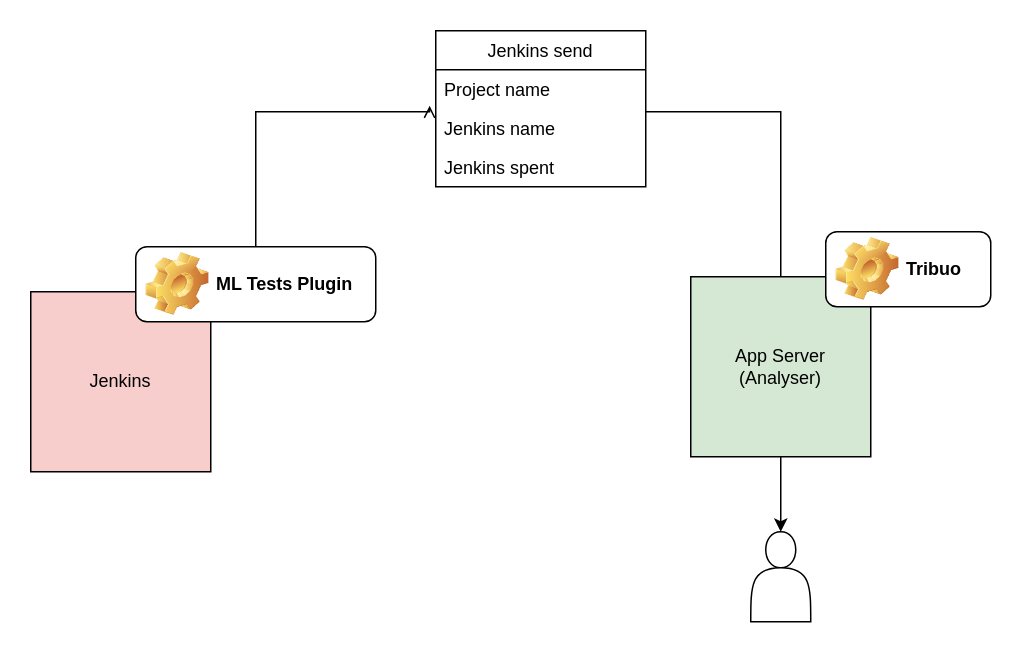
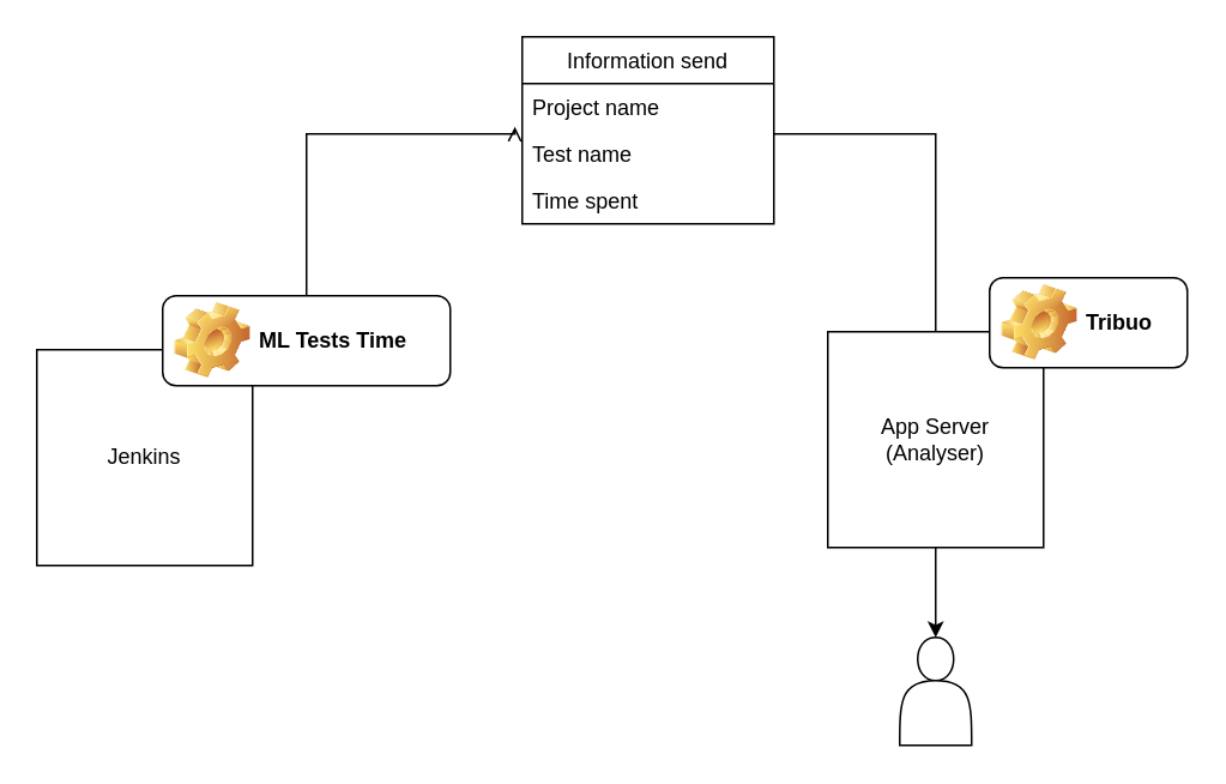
- <mxCell id="9" value="Jenkins send" style="swimlane;fontStyle=0;childLayout=stackLayout;horizontal=1;startSize=26;horizontalStack=0;resizeParent=1;resizeParentMax=0;resizeLast=0;collapsible=1;marginBottom=0;" vertex="1" parent="1"><mxGeometry x="290" y="20" width="140" height="104" as="geometry" /></mxCell>
+ <mxCell id="9" value="Information send" style="swimlane;fontStyle=0;childLayout=stackLayout;horizontal=1;startSize=26;horizontalStack=0;resizeParent=1;resizeParentMax=0;resizeLast=0;collapsible=1;marginBottom=0;" vertex="1" parent="1"><mxGeometry x="290" y="20" width="140" height="104" as="geometry" /></mxCell>
- <mxCell id="11" value="Jenkins name" style="text;strokeColor=none;fillColor=none;align=left;verticalAlign=top;spacingLeft=4;spacingRight=4;overflow=hidden;rotatable=0;points=[[0,0.5],[1,0.5]];portConstraint=eastwest;" vertex="1" parent="9"><mxGeometry y="52" width="140" height="26" as="geometry" /></mxCell>
+ <mxCell id="11" value="Test name" style="text;strokeColor=none;fillColor=none;align=left;verticalAlign=top;spacingLeft=4;spacingRight=4;overflow=hidden;rotatable=0;points=[[0,0.5],[1,0.5]];portConstraint=eastwest;" vertex="1" parent="9"><mxGeometry y="52" width="140" height="26" as="geometry" /></mxCell>
- <mxCell id="12" value="Jenkins spent" style="text;strokeColor=none;fillColor=none;align=left;verticalAlign=top;spacingLeft=4;spacingRight=4;overflow=hidden;rotatable=0;points=[[0,0.5],[1,0.5]];portConstraint=eastwest;" vertex="1" parent="9"><mxGeometry y="78" width="140" height="26" as="geometry" /></mxCell>
+ <mxCell id="12" value="Time spent" style="text;strokeColor=none;fillColor=none;align=left;verticalAlign=top;spacingLeft=4;spacingRight=4;overflow=hidden;rotatable=0;points=[[0,0.5],[1,0.5]];portConstraint=eastwest;" vertex="1" parent="9"><mxGeometry y="78" width="140" height="26" as="geometry" /></mxCell>
- <mxCell id="4" value="ML Tests Plugin" style="label;whiteSpace=wrap;html=1;image=img/clipart/Gear_128x128.png" vertex="1" parent="1"><mxGeometry x="90" y="164" width="160" height="50" as="geometry" /></mxCell>
+ <mxCell id="4" value="ML Tests Time" style="label;whiteSpace=wrap;html=1;image=img/clipart/Gear_128x128.png" vertex="1" parent="1"><mxGeometry x="90" y="164" width="160" height="50" as="geometry" /></mxCell>
- <mxCell id="5" value="App Server&lt;br&gt;(Analyser)" style="whiteSpace=wrap;html=1;aspect=fixed;fillColor=#d5e8d4;" vertex="1" parent="1"><mxGeometry x="460" y="184" width="120" height="120" as="geometry" /></mxCell>
+ <mxCell id="5" value="App Server&lt;br&gt;(Analyser)" style="whiteSpace=wrap;html=1;aspect=fixed;" vertex="1" parent="1"><mxGeometry x="460" y="184" width="120" height="120" as="geometry" /></mxCell>
- <mxCell id="2" value="Jenkins" style="whiteSpace=wrap;html=1;aspect=fixed;fillColor=#f8cecc;" vertex="1" parent="1"><mxGeometry x="20" y="194" width="120" height="120" as="geometry" /></mxCell>
+ <mxCell id="2" value="Jenkins" style="whiteSpace=wrap;html=1;aspect=fixed;" vertex="1" parent="1"><mxGeometry x="20" y="194" width="120" height="120" as="geometry" /></mxCell>
